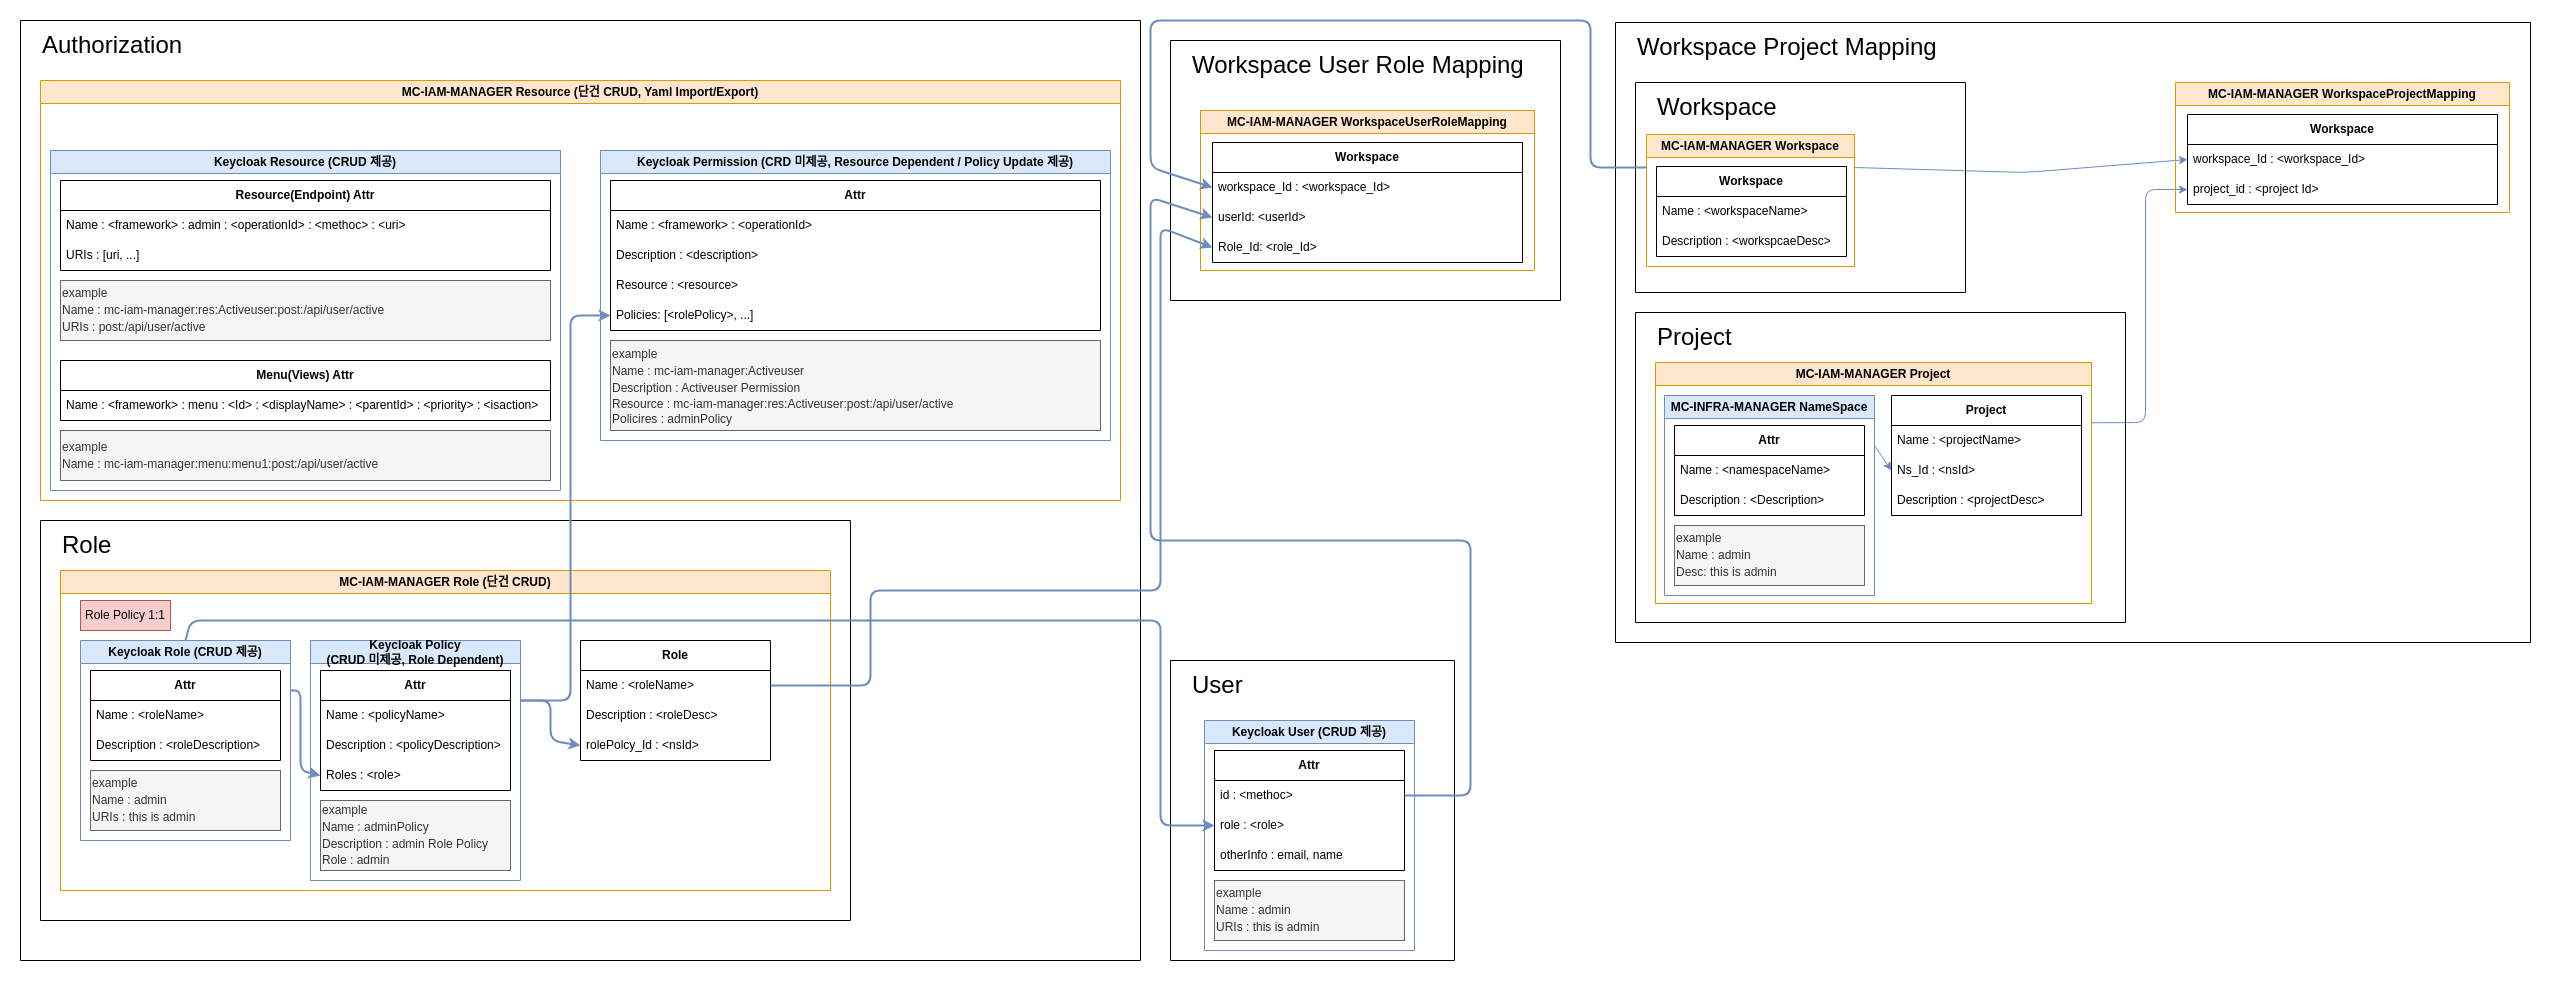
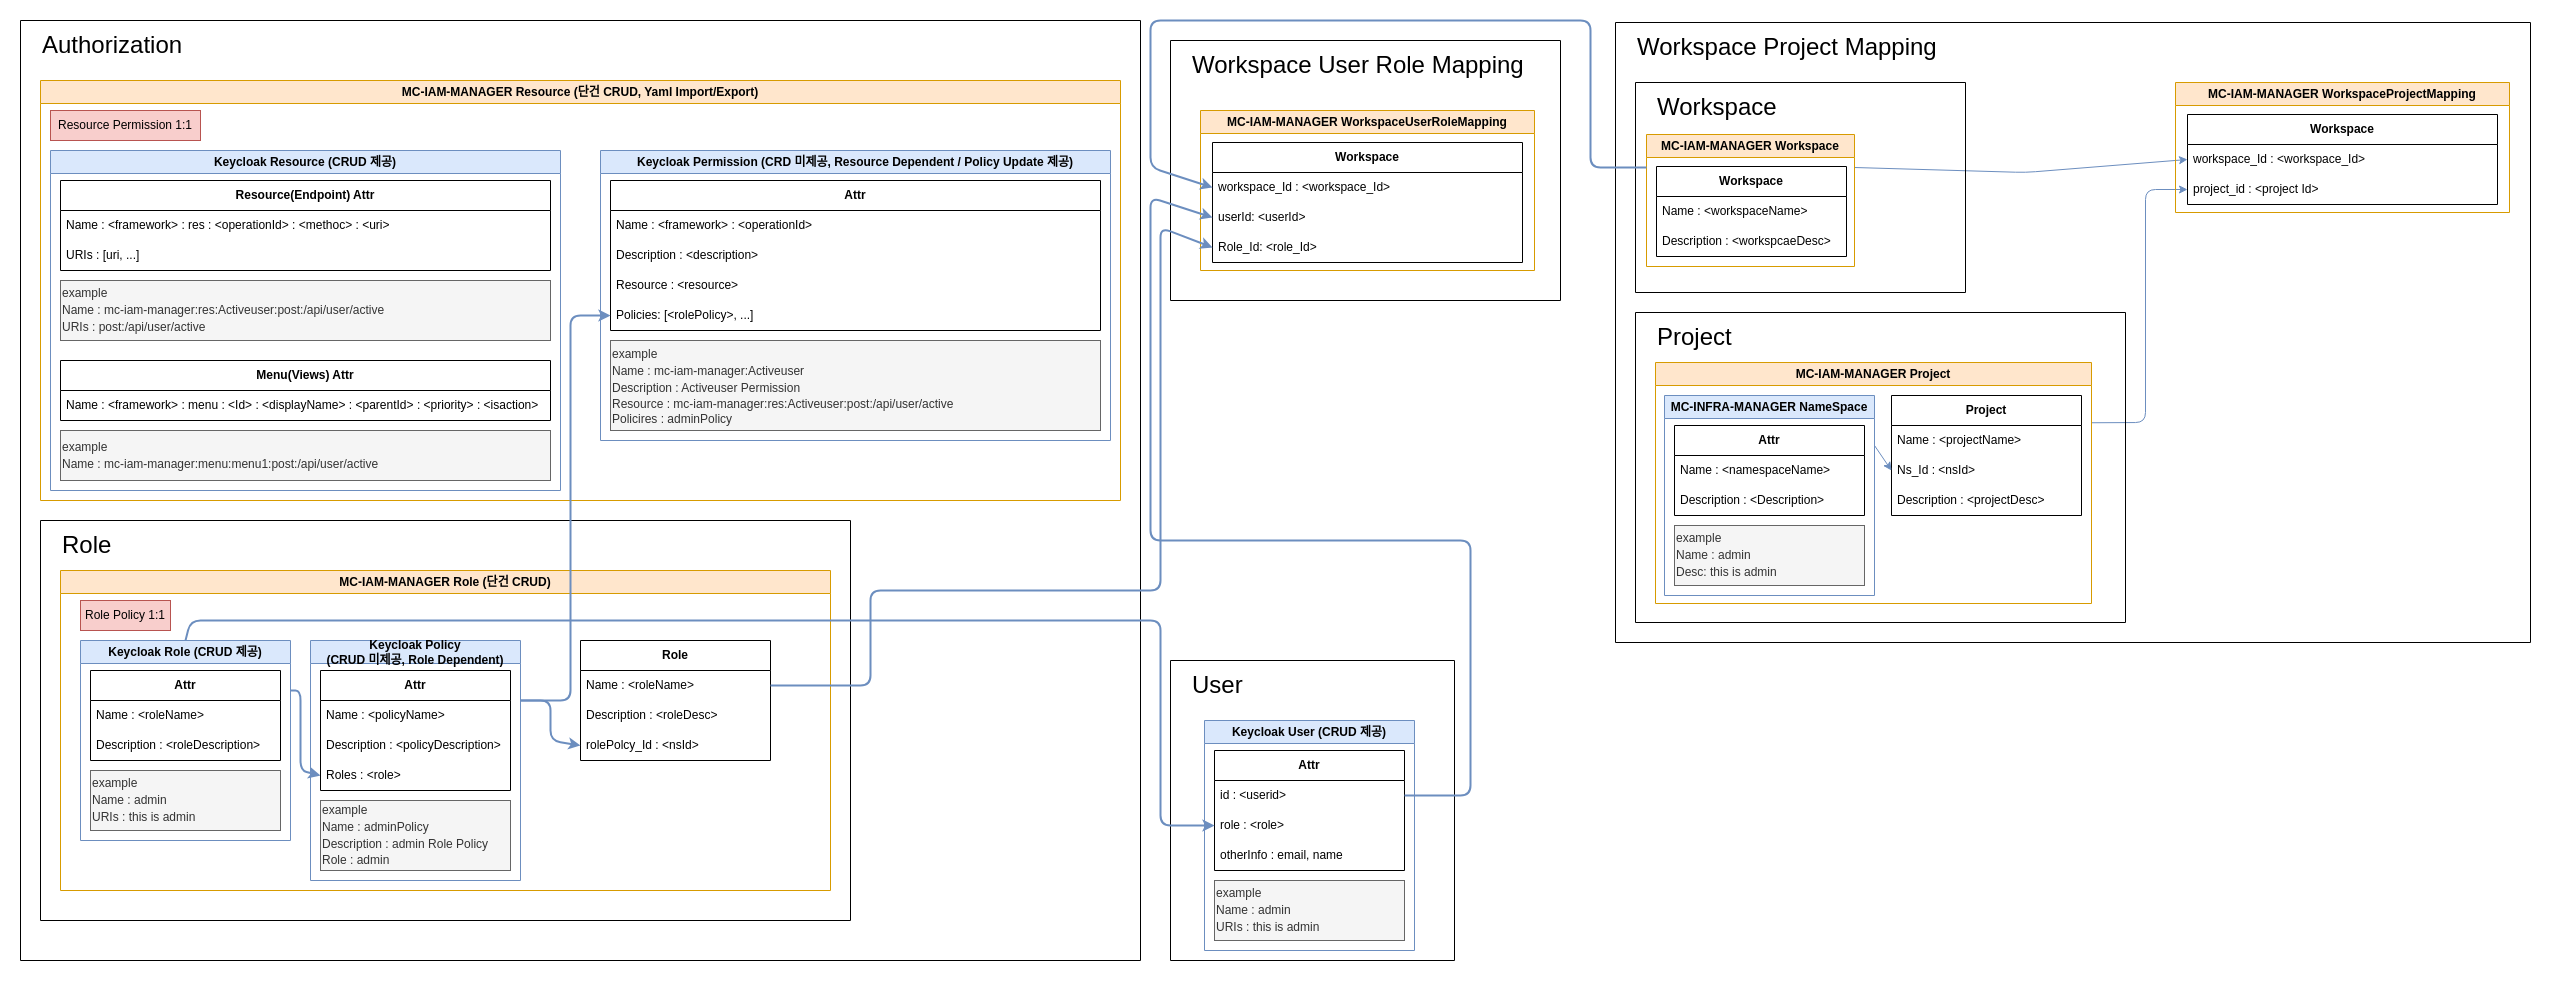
+ <mxCell id="20" value="Resource Permission 1:1" style="text;html=1;strokeColor=#b85450;fillColor=#f8cecc;align=center;verticalAlign=middle;whiteSpace=wrap;rounded=0;fontSize=12;" parent="4" vertex="1"><mxGeometry x="10" y="30" width="150" height="30" as="geometry" /></mxCell>
- <mxCell id="8" value="Name :&amp;nbsp;&lt;span style=&quot;text-align: center;&quot;&gt;&amp;lt;framework&amp;gt; : admin : &amp;lt;operationId&amp;gt; : &amp;lt;methoc&amp;gt; : &amp;lt;uri&amp;gt;&lt;/span&gt;" style="text;strokeColor=none;fillColor=none;align=left;verticalAlign=middle;spacingLeft=4;spacingRight=4;overflow=hidden;points=[[0,0.5],[1,0.5]];portConstraint=eastwest;rotatable=0;whiteSpace=wrap;html=1;fontSize=12;fontColor=none;" parent="7" vertex="1"><mxGeometry y="30" width="490" height="30" as="geometry" /></mxCell>
+ <mxCell id="8" value="Name :&amp;nbsp;&lt;span style=&quot;text-align: center;&quot;&gt;&amp;lt;framework&amp;gt; : res : &amp;lt;operationId&amp;gt; : &amp;lt;methoc&amp;gt; : &amp;lt;uri&amp;gt;&lt;/span&gt;" style="text;strokeColor=none;fillColor=none;align=left;verticalAlign=middle;spacingLeft=4;spacingRight=4;overflow=hidden;points=[[0,0.5],[1,0.5]];portConstraint=eastwest;rotatable=0;whiteSpace=wrap;html=1;fontSize=12;fontColor=none;" parent="7" vertex="1"><mxGeometry y="30" width="490" height="30" as="geometry" /></mxCell>
- <mxCell id="55" value="id :&amp;nbsp;&lt;span style=&quot;text-align: center;&quot;&gt;&amp;lt;methoc&amp;gt;&lt;/span&gt;" style="text;strokeColor=none;fillColor=none;align=left;verticalAlign=middle;spacingLeft=4;spacingRight=4;overflow=hidden;points=[[0,0.5],[1,0.5]];portConstraint=eastwest;rotatable=0;whiteSpace=wrap;html=1;fontSize=12;fontColor=none;" vertex="1" parent="54"><mxGeometry y="30" width="190" height="30" as="geometry" /></mxCell>
+ <mxCell id="55" value="id :&amp;nbsp;&lt;span style=&quot;text-align: center;&quot;&gt;&amp;lt;userid&amp;gt;&lt;/span&gt;" style="text;strokeColor=none;fillColor=none;align=left;verticalAlign=middle;spacingLeft=4;spacingRight=4;overflow=hidden;points=[[0,0.5],[1,0.5]];portConstraint=eastwest;rotatable=0;whiteSpace=wrap;html=1;fontSize=12;fontColor=none;" vertex="1" parent="54"><mxGeometry y="30" width="190" height="30" as="geometry" /></mxCell>
